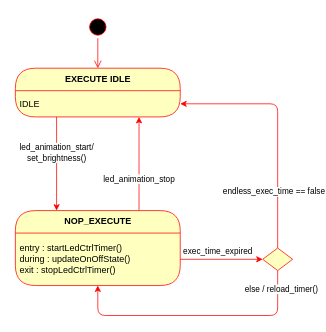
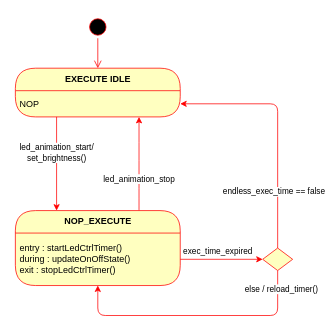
- <mxCell id="3" value="IDLE" style="text;html=1;strokeColor=none;fillColor=none;align=left;verticalAlign=middle;spacingLeft=4;spacingRight=4;whiteSpace=wrap;overflow=hidden;rotatable=0;fontColor=#000000;" vertex="1" parent="2"><mxGeometry y="30" width="220" height="35" as="geometry" /></mxCell>
+ <mxCell id="3" value="NOP" style="text;html=1;strokeColor=none;fillColor=none;align=left;verticalAlign=middle;spacingLeft=4;spacingRight=4;whiteSpace=wrap;overflow=hidden;rotatable=0;fontColor=#000000;" vertex="1" parent="2"><mxGeometry y="30" width="220" height="35" as="geometry" /></mxCell>
